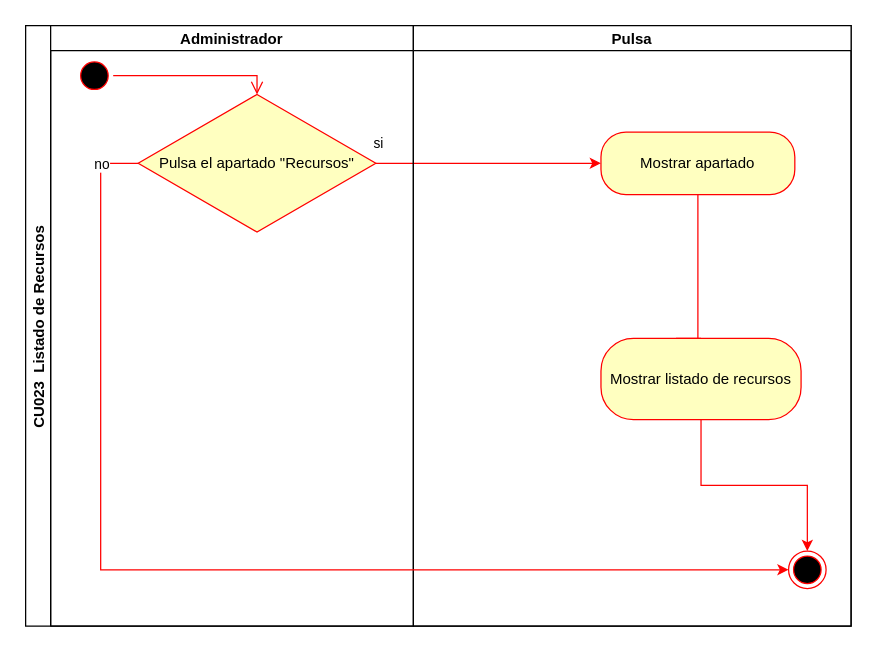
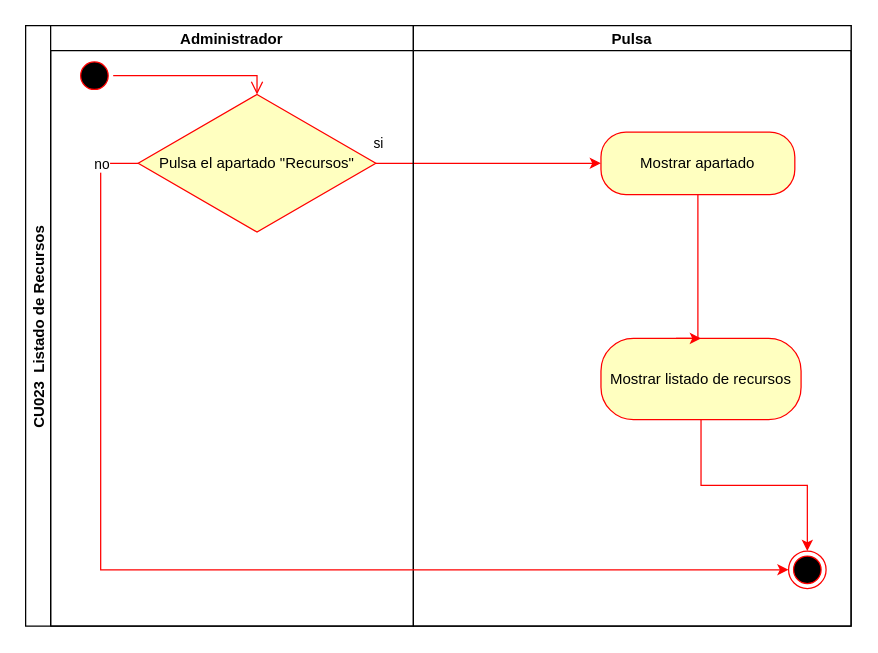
- <mxCell id="13" style="edgeStyle=orthogonalEdgeStyle;rounded=0;orthogonalLoop=1;jettySize=auto;html=1;strokeColor=light-dark(#ff0000, #ededed);exitX=0.5;exitY=1;exitDx=0;exitDy=0;entryX=0.5;entryY=0;entryDx=0;entryDy=0;endArrow=none;" edge="1" parent="9" source="10" target="12"><mxGeometry relative="1" as="geometry"><mxPoint x="-85" y="215" as="targetPoint" /><Array as="points"><mxPoint x="210" y="250" /><mxPoint x="210" y="250" /></Array></mxGeometry></mxCell>
+ <mxCell id="13" style="edgeStyle=orthogonalEdgeStyle;rounded=0;orthogonalLoop=1;jettySize=auto;html=1;strokeColor=light-dark(#ff0000, #ededed);exitX=0.5;exitY=1;exitDx=0;exitDy=0;entryX=0.5;entryY=0;entryDx=0;entryDy=0;" edge="1" parent="9" source="10" target="12"><mxGeometry relative="1" as="geometry"><mxPoint x="-85" y="215" as="targetPoint" /><Array as="points"><mxPoint x="210" y="250" /><mxPoint x="210" y="250" /></Array></mxGeometry></mxCell>
